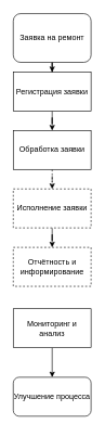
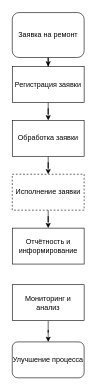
- <mxCell id="6" value="" style="edgeStyle=orthogonalEdgeStyle;rounded=0;orthogonalLoop=1;jettySize=auto;html=1;dashed=1;" edge="1" parent="1" source="7" target="9"><mxGeometry relative="1" as="geometry" /></mxCell>
+ <mxCell id="6" value="" style="edgeStyle=orthogonalEdgeStyle;rounded=0;orthogonalLoop=1;jettySize=auto;html=1;" edge="1" parent="1" source="7" target="9"><mxGeometry relative="1" as="geometry" /></mxCell>
- <mxCell id="10" value="Отчётность и информирование" style="rounded=0;whiteSpace=wrap;html=1;dashed=1;" vertex="1" parent="1"><mxGeometry x="20" y="380" width="120" height="60" as="geometry" /></mxCell>
+ <mxCell id="10" value="Отчётность и информирование" style="rounded=0;whiteSpace=wrap;html=1;" vertex="1" parent="1"><mxGeometry x="20" y="380" width="120" height="60" as="geometry" /></mxCell>
- <mxCell id="13" value="Улучшение процесса" style="rounded=1;whiteSpace=wrap;html=1;" vertex="1" parent="1"><mxGeometry x="20" y="580" width="120" height="60" as="geometry" /></mxCell>
+ <mxCell id="13" value="Улучшение процесса" style="rounded=1;whiteSpace=wrap;html=1;" vertex="1" parent="1"><mxGeometry x="20" y="570" width="120" height="60" as="geometry" /></mxCell>
